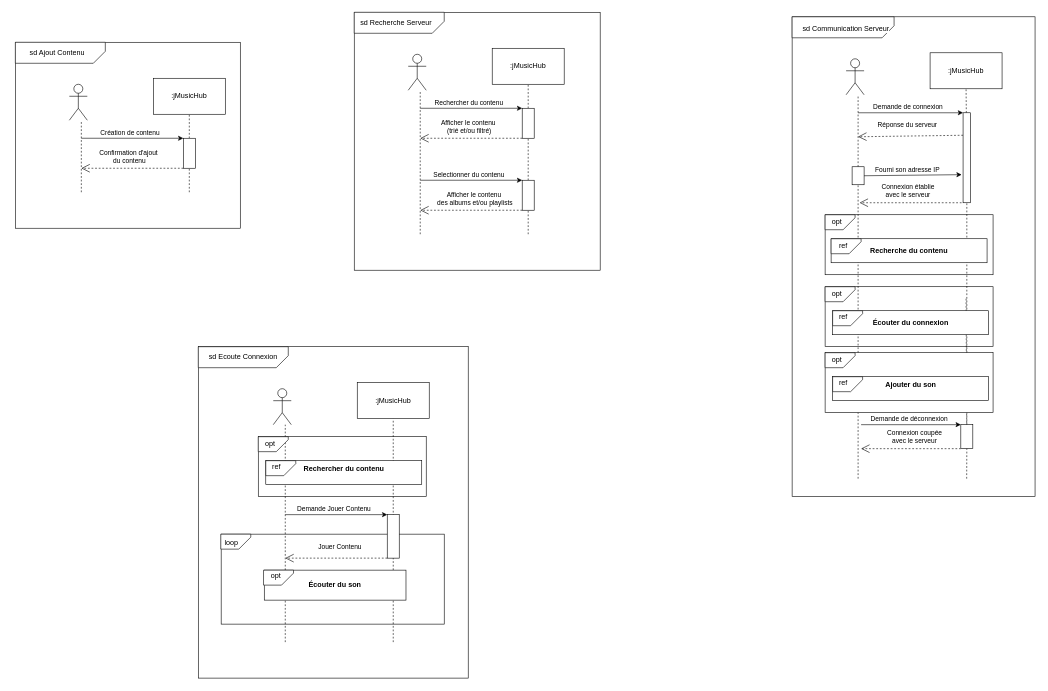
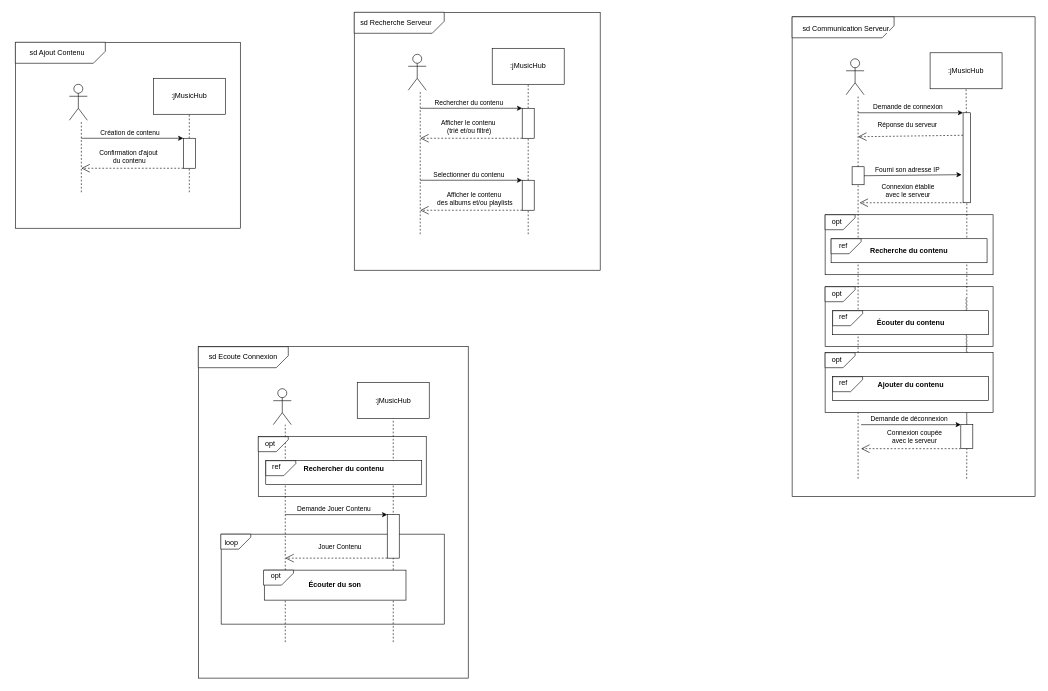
- <mxCell id="54" value="&lt;b&gt;Écouter du connexion&lt;/b&gt;" style="rounded=0;whiteSpace=wrap;html=1;" vertex="1" parent="1"><mxGeometry x="1387.5" y="517.5" width="260" height="40" as="geometry" /></mxCell>
+ <mxCell id="54" value="&lt;b&gt;Écouter du contenu&lt;/b&gt;" style="rounded=0;whiteSpace=wrap;html=1;" vertex="1" parent="1"><mxGeometry x="1387.5" y="517.5" width="260" height="40" as="geometry" /></mxCell>
- <mxCell id="62" value="&lt;b&gt;Ajouter du son&lt;br&gt;&lt;br&gt;&lt;/b&gt;" style="rounded=0;whiteSpace=wrap;html=1;" vertex="1" parent="1"><mxGeometry x="1387.5" y="627.5" width="260" height="40" as="geometry" /></mxCell>
+ <mxCell id="62" value="&lt;b&gt;Ajouter du contenu&lt;br&gt;&lt;br&gt;&lt;/b&gt;" style="rounded=0;whiteSpace=wrap;html=1;" vertex="1" parent="1"><mxGeometry x="1387.5" y="627.5" width="260" height="40" as="geometry" /></mxCell>
